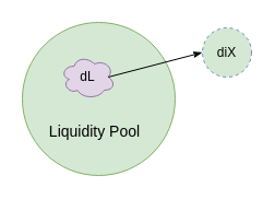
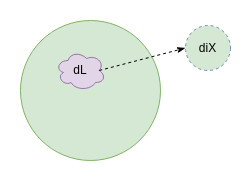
- <mxCell id="5" value="" style="endArrow=classicThin;dashed=0;html=1;rounded=0;exitX=0.875;exitY=0.5;exitDx=0;exitDy=0;exitPerimeter=0;entryX=0;entryY=0.5;entryDx=0;entryDy=0;endFill=1;" parent="1" source="3" target="4" edge="1"><mxGeometry width="50" height="50" relative="1" as="geometry"><mxPoint x="235" y="330" as="sourcePoint" /><mxPoint x="285" y="280" as="targetPoint" /></mxGeometry></mxCell>
+ <mxCell id="5" value="" style="endArrow=classicThin;dashed=1;html=1;rounded=0;exitX=0.875;exitY=0.5;exitDx=0;exitDy=0;exitPerimeter=0;entryX=0;entryY=0.5;entryDx=0;entryDy=0;endFill=1;" parent="1" source="3" target="4" edge="1"><mxGeometry width="50" height="50" relative="1" as="geometry"><mxPoint x="235" y="330" as="sourcePoint" /><mxPoint x="285" y="280" as="targetPoint" /></mxGeometry></mxCell>
- <mxCell id="6" value="&lt;font style=&quot;font-size: 14px;&quot;&gt;Liquidity Pool&lt;/font&gt;" style="text;html=1;strokeColor=none;fillColor=none;align=center;verticalAlign=middle;whiteSpace=wrap;rounded=0;" parent="1" vertex="1"><mxGeometry x="20" y="100" width="132.5" height="40" as="geometry" /></mxCell>
